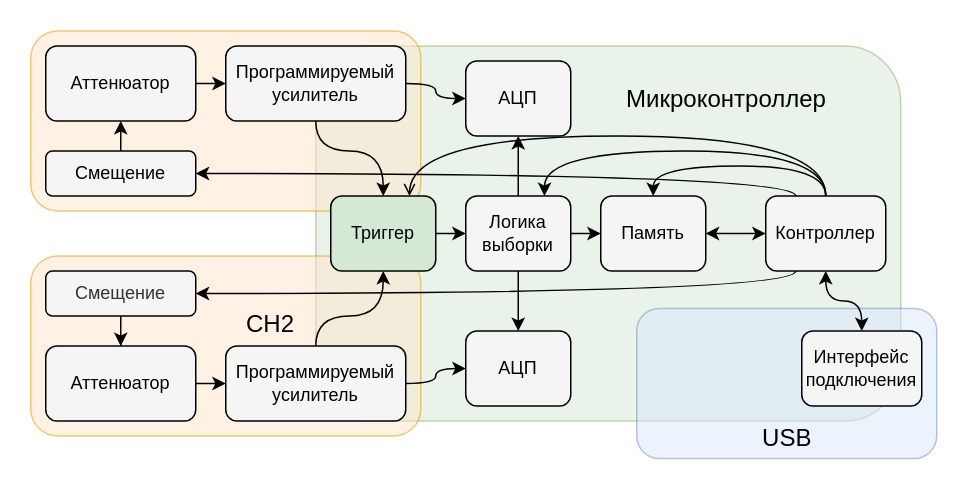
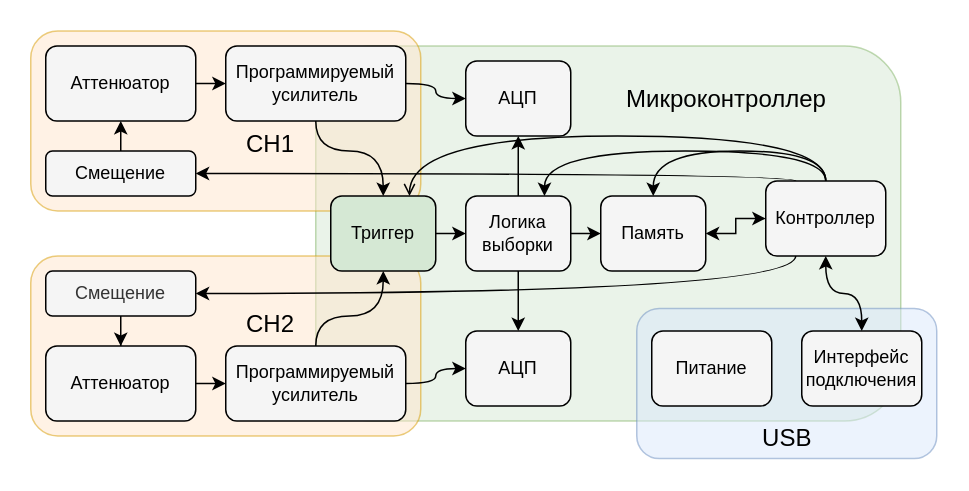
+ <mxCell id="43" value="CH1" style="text;html=1;strokeColor=none;fillColor=none;align=center;verticalAlign=middle;whiteSpace=wrap;rounded=0;fontSize=16;" parent="1" vertex="1"><mxGeometry x="150" y="80" width="60" height="30" as="geometry" /></mxCell>
- <mxCell id="39" value="Контроллер" style="rounded=1;whiteSpace=wrap;html=1;fillColor=#f5f5f5;fontColor=#000000;strokeColor=#000000;" parent="1" vertex="1"><mxGeometry x="510" y="130" width="80" height="50" as="geometry" /></mxCell>
+ <mxCell id="39" value="Контроллер" style="rounded=1;whiteSpace=wrap;html=1;fillColor=#f5f5f5;fontColor=#000000;strokeColor=#000000;" parent="1" vertex="1"><mxGeometry x="510" y="120" width="80" height="50" as="geometry" /></mxCell>
+ <mxCell id="41" value="Питание" style="rounded=1;whiteSpace=wrap;html=1;glass=0;shadow=0;fillColor=#f5f5f5;fontColor=#000000;strokeColor=#000000;" parent="1" vertex="1"><mxGeometry x="434" y="220" width="80" height="50" as="geometry" /></mxCell>
